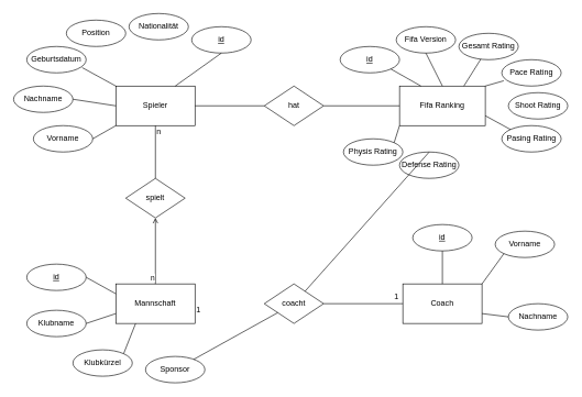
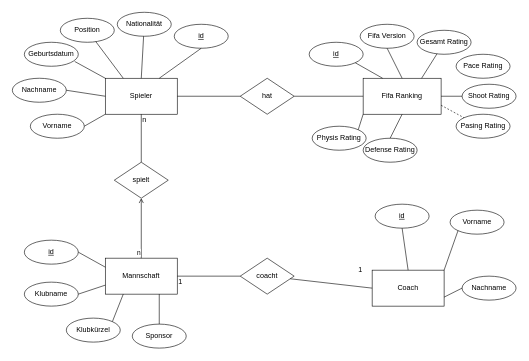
+ <mxCell id="46" value="" style="endArrow=none;html=1;rounded=0;entryX=0.5;entryY=0;entryDx=0;entryDy=0;" edge="1" parent="1" source="41" target="3"><mxGeometry width="50" height="50" relative="1" as="geometry"><mxPoint x="80" y="360" as="sourcePoint" /><mxPoint x="130" y="310" as="targetPoint" /></mxGeometry></mxCell>
+ <mxCell id="45" value="" style="endArrow=none;html=1;rounded=0;entryX=0.25;entryY=0;entryDx=0;entryDy=0;" edge="1" parent="1" source="40" target="3"><mxGeometry width="50" height="50" relative="1" as="geometry"><mxPoint x="130" y="310" as="sourcePoint" /><mxPoint x="180" y="260" as="targetPoint" /></mxGeometry></mxCell>
- <mxCell id="58" value="" style="endArrow=none;html=1;rounded=0;entryX=0.033;entryY=0.8;entryDx=0;entryDy=0;entryPerimeter=0;exitX=1;exitY=0;exitDx=0;exitDy=0;" edge="1" parent="1" source="2" target="49"><mxGeometry width="50" height="50" relative="1" as="geometry"><mxPoint x="420" y="310" as="sourcePoint" /><mxPoint x="470" y="260" as="targetPoint" /></mxGeometry></mxCell>
+ <mxCell id="57" value="" style="endArrow=none;html=1;rounded=0;entryX=0;entryY=0.5;entryDx=0;entryDy=0;exitX=1;exitY=0.5;exitDx=0;exitDy=0;" edge="1" parent="1" source="2" target="50"><mxGeometry width="50" height="50" relative="1" as="geometry"><mxPoint x="720" y="210" as="sourcePoint" /><mxPoint x="770" y="160" as="targetPoint" /></mxGeometry></mxCell>
- <mxCell id="56" value="" style="endArrow=none;html=1;rounded=0;entryX=0;entryY=0;entryDx=0;entryDy=0;exitX=1;exitY=0.75;exitDx=0;exitDy=0;" edge="1" parent="1" source="2" target="51"><mxGeometry width="50" height="50" relative="1" as="geometry"><mxPoint x="470" y="340" as="sourcePoint" /><mxPoint x="520" y="290" as="targetPoint" /></mxGeometry></mxCell>
+ <mxCell id="56" value="" style="endArrow=none;html=1;rounded=0;entryX=0;entryY=0;entryDx=0;entryDy=0;exitX=1;exitY=0.75;exitDx=0;exitDy=0;dashed=1;" edge="1" parent="1" source="2" target="51"><mxGeometry width="50" height="50" relative="1" as="geometry"><mxPoint x="470" y="340" as="sourcePoint" /><mxPoint x="520" y="290" as="targetPoint" /></mxGeometry></mxCell>
- <mxCell id="55" value="" style="endArrow=none;html=1;rounded=0;exitX=0.5;exitY=0;exitDx=0;exitDy=0;" edge="1" parent="1" source="52" target="19"><mxGeometry width="50" height="50" relative="1" as="geometry"><mxPoint x="420" y="350" as="sourcePoint" /><mxPoint x="470" y="300" as="targetPoint" /></mxGeometry></mxCell>
+ <mxCell id="55" value="" style="endArrow=none;html=1;rounded=0;entryX=0.5;entryY=1;entryDx=0;entryDy=0;exitX=0.5;exitY=0;exitDx=0;exitDy=0;" edge="1" parent="1" source="52" target="2"><mxGeometry width="50" height="50" relative="1" as="geometry"><mxPoint x="420" y="350" as="sourcePoint" /><mxPoint x="470" y="300" as="targetPoint" /></mxGeometry></mxCell>
+ <mxCell id="20" value="" style="endArrow=none;html=1;rounded=0;entryX=0;entryY=0.5;entryDx=0;entryDy=0;exitX=1;exitY=0.5;exitDx=0;exitDy=0;" edge="1" parent="1" source="4" target="19"><mxGeometry width="50" height="50" relative="1" as="geometry"><mxPoint x="240" y="600" as="sourcePoint" /><mxPoint x="290" y="550" as="targetPoint" /></mxGeometry></mxCell>
- <mxCell id="5" value="Coach" style="rounded=0;whiteSpace=wrap;html=1;" vertex="1" parent="1"><mxGeometry x="610" y="430" width="120" height="60" as="geometry" /></mxCell>
+ <mxCell id="5" value="Coach" style="rounded=0;whiteSpace=wrap;html=1;" vertex="1" parent="1"><mxGeometry x="620" y="450" width="120" height="60" as="geometry" /></mxCell>
- <mxCell id="36" value="" style="endArrow=none;html=1;rounded=0;" edge="1" parent="1" source="33" target="19"><mxGeometry width="50" height="50" relative="1" as="geometry"><mxPoint x="80" y="700" as="sourcePoint" /><mxPoint x="130" y="650" as="targetPoint" /></mxGeometry></mxCell>
+ <mxCell id="36" value="" style="endArrow=none;html=1;rounded=0;entryX=0.75;entryY=1;entryDx=0;entryDy=0;" edge="1" parent="1" source="33" target="4"><mxGeometry width="50" height="50" relative="1" as="geometry"><mxPoint x="80" y="700" as="sourcePoint" /><mxPoint x="130" y="650" as="targetPoint" /></mxGeometry></mxCell>
